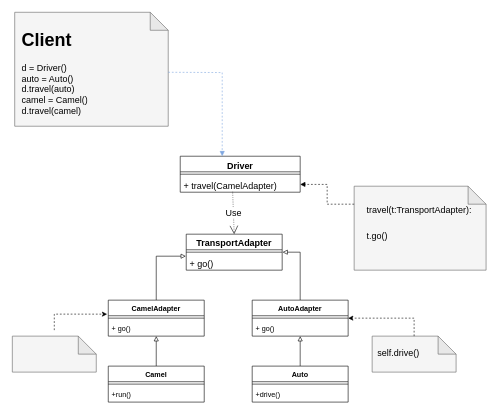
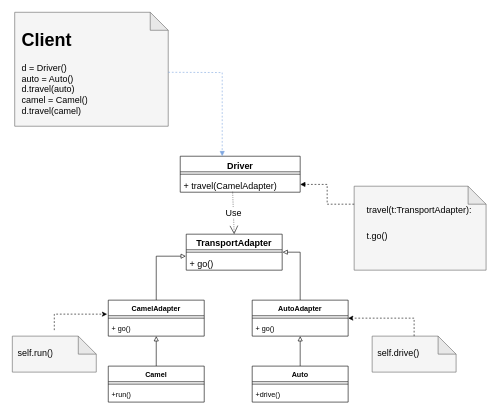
+ <mxCell id="20" value="&lt;h1&gt;&lt;span style=&quot;font-weight: normal;&quot;&gt;&lt;font style=&quot;font-size: 15px;&quot;&gt;self.run()&lt;/font&gt;&lt;/span&gt;&lt;/h1&gt;" style="text;html=1;strokeColor=none;fillColor=none;spacing=5;spacingTop=-20;whiteSpace=wrap;overflow=hidden;rounded=0;" parent="18" vertex="1"><mxGeometry x="3.769" y="5.739" width="123.846" height="52.174" as="geometry" /></mxCell>
